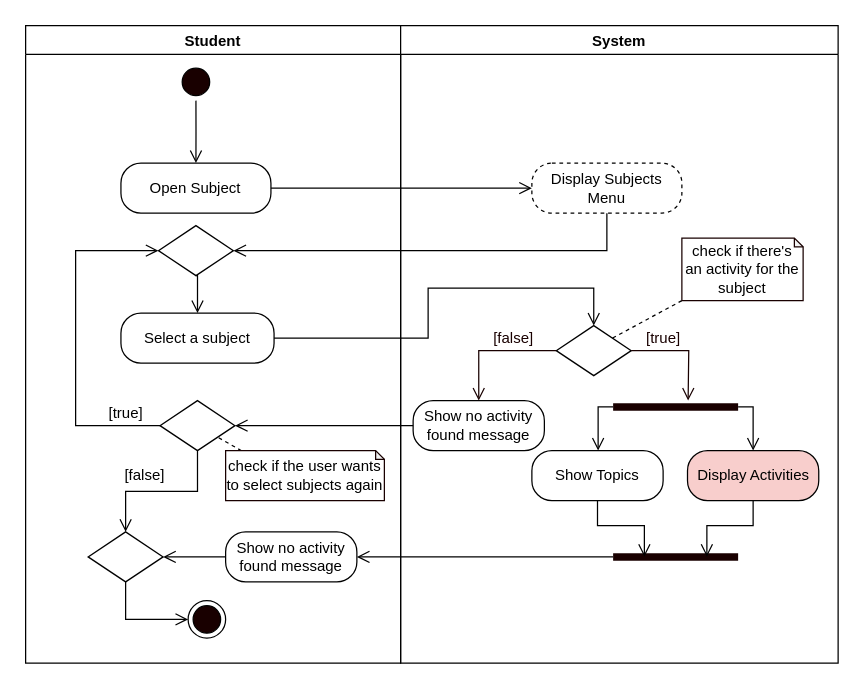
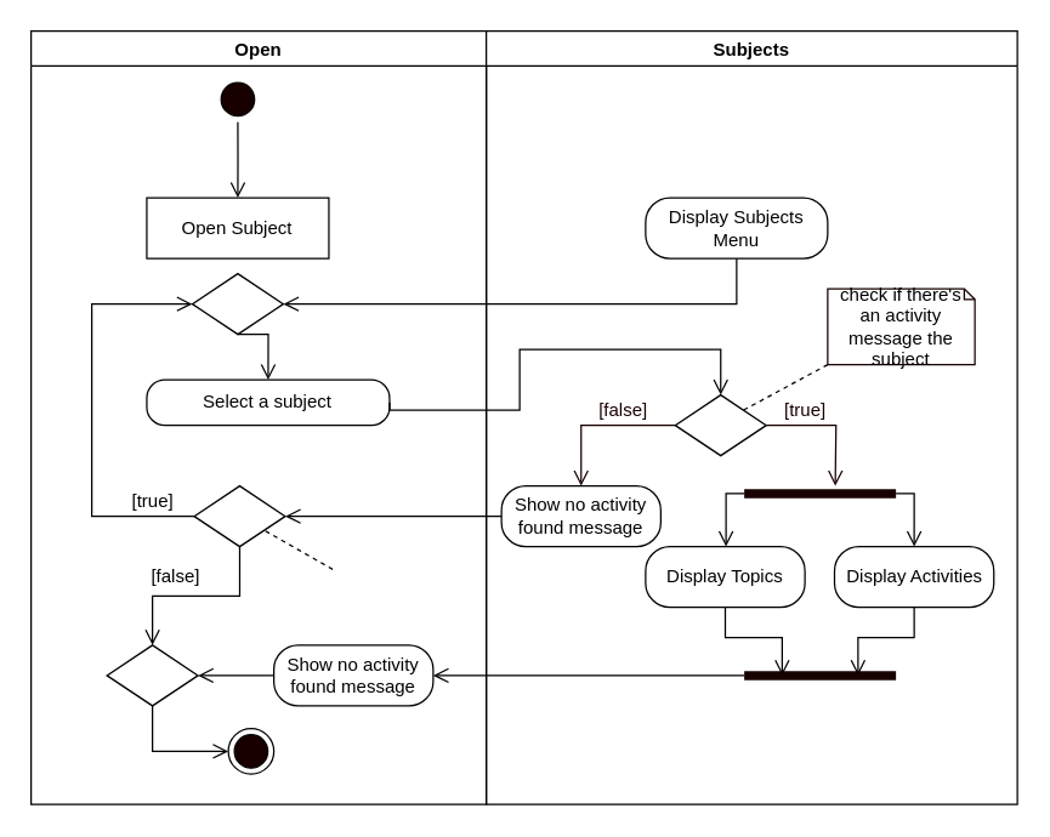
- <mxCell id="2" value="Student" style="swimlane;startSize=23;" parent="1" vertex="1"><mxGeometry x="20" y="20" width="300" height="510" as="geometry" /></mxCell>
+ <mxCell id="2" value="Open" style="swimlane;startSize=23;" parent="1" vertex="1"><mxGeometry x="20" y="20" width="300" height="510" as="geometry" /></mxCell>
- <mxCell id="20" value="System" style="swimlane;" parent="1" vertex="1"><mxGeometry x="320" y="20" width="350" height="510" as="geometry" /></mxCell>
+ <mxCell id="20" value="Subjects" style="swimlane;" parent="1" vertex="1"><mxGeometry x="320" y="20" width="350" height="510" as="geometry" /></mxCell>
- <mxCell id="5" value="Open Subject" style="rounded=1;whiteSpace=wrap;html=1;arcSize=40;" parent="2" vertex="1"><mxGeometry x="76.25" y="110" width="120" height="40" as="geometry" /></mxCell>
+ <mxCell id="5" value="Open Subject" style="whiteSpace=wrap;html=1;arcSize=40;rounded=0;" parent="2" vertex="1"><mxGeometry x="76.25" y="110" width="120" height="40" as="geometry" /></mxCell>
- <mxCell id="35" style="edgeStyle=orthogonalEdgeStyle;rounded=0;orthogonalLoop=1;jettySize=auto;html=1;exitX=1;exitY=0.5;exitDx=0;exitDy=0;endArrow=open;endFill=0;endSize=8;entryX=0;entryY=0.5;entryDx=0;entryDy=0;" parent="1" source="5" target="27" edge="1"><mxGeometry relative="1" as="geometry"><mxPoint x="430" y="150" as="targetPoint" /></mxGeometry></mxCell>
- <mxCell id="27" value="Display Subjects Menu" style="rounded=1;whiteSpace=wrap;html=1;arcSize=40;dashed=1;" parent="20" vertex="1"><mxGeometry x="105" y="110" width="120" height="40" as="geometry" /></mxCell>
+ <mxCell id="27" value="Display Subjects Menu" style="rounded=1;whiteSpace=wrap;html=1;arcSize=40;" parent="20" vertex="1"><mxGeometry x="105" y="110" width="120" height="40" as="geometry" /></mxCell>
- <mxCell id="29" value="check if there's an activity for the subject" style="shape=note;whiteSpace=wrap;html=1;backgroundOutline=1;darkOpacity=0.05;strokeColor=#190000;size=7;" parent="20" vertex="1"><mxGeometry x="225" y="170" width="97" height="50" as="geometry" /></mxCell>
+ <mxCell id="29" value="check if there's an activity message the subject" style="shape=note;whiteSpace=wrap;html=1;backgroundOutline=1;darkOpacity=0.05;strokeColor=#190000;size=7;" parent="20" vertex="1"><mxGeometry x="225" y="170" width="97" height="50" as="geometry" /></mxCell>
- <mxCell id="6" value="Select a subject" style="rounded=1;whiteSpace=wrap;html=1;arcSize=40;" parent="2" vertex="1"><mxGeometry x="76.25" y="230" width="122.5" height="40" as="geometry" /></mxCell>
+ <mxCell id="6" value="Select a subject" style="rounded=1;whiteSpace=wrap;html=1;arcSize=40;" parent="2" vertex="1"><mxGeometry x="76.25" y="230" width="160" height="30" as="geometry" /></mxCell>
- <mxCell id="13" value="check if the user wants to select subjects again" style="shape=note;whiteSpace=wrap;html=1;backgroundOutline=1;darkOpacity=0.05;strokeColor=#190000;size=7;" parent="2" vertex="1"><mxGeometry x="160" y="340" width="127" height="40" as="geometry" /></mxCell>
- <mxCell id="33" value="Show Topics" style="rounded=1;whiteSpace=wrap;html=1;arcSize=40;" parent="20" vertex="1"><mxGeometry x="105" y="340" width="105" height="40" as="geometry" /></mxCell>
+ <mxCell id="33" value="Display Topics" style="rounded=1;whiteSpace=wrap;html=1;arcSize=40;" parent="20" vertex="1"><mxGeometry x="105" y="340" width="105" height="40" as="geometry" /></mxCell>
- <mxCell id="34" value="Display Activities" style="rounded=1;whiteSpace=wrap;html=1;arcSize=40;fillColor=#f8cecc;" parent="20" vertex="1"><mxGeometry x="229.5" y="340" width="105" height="40" as="geometry" /></mxCell>
+ <mxCell id="34" value="Display Activities" style="rounded=1;whiteSpace=wrap;html=1;arcSize=40;" parent="20" vertex="1"><mxGeometry x="229.5" y="340" width="105" height="40" as="geometry" /></mxCell>
